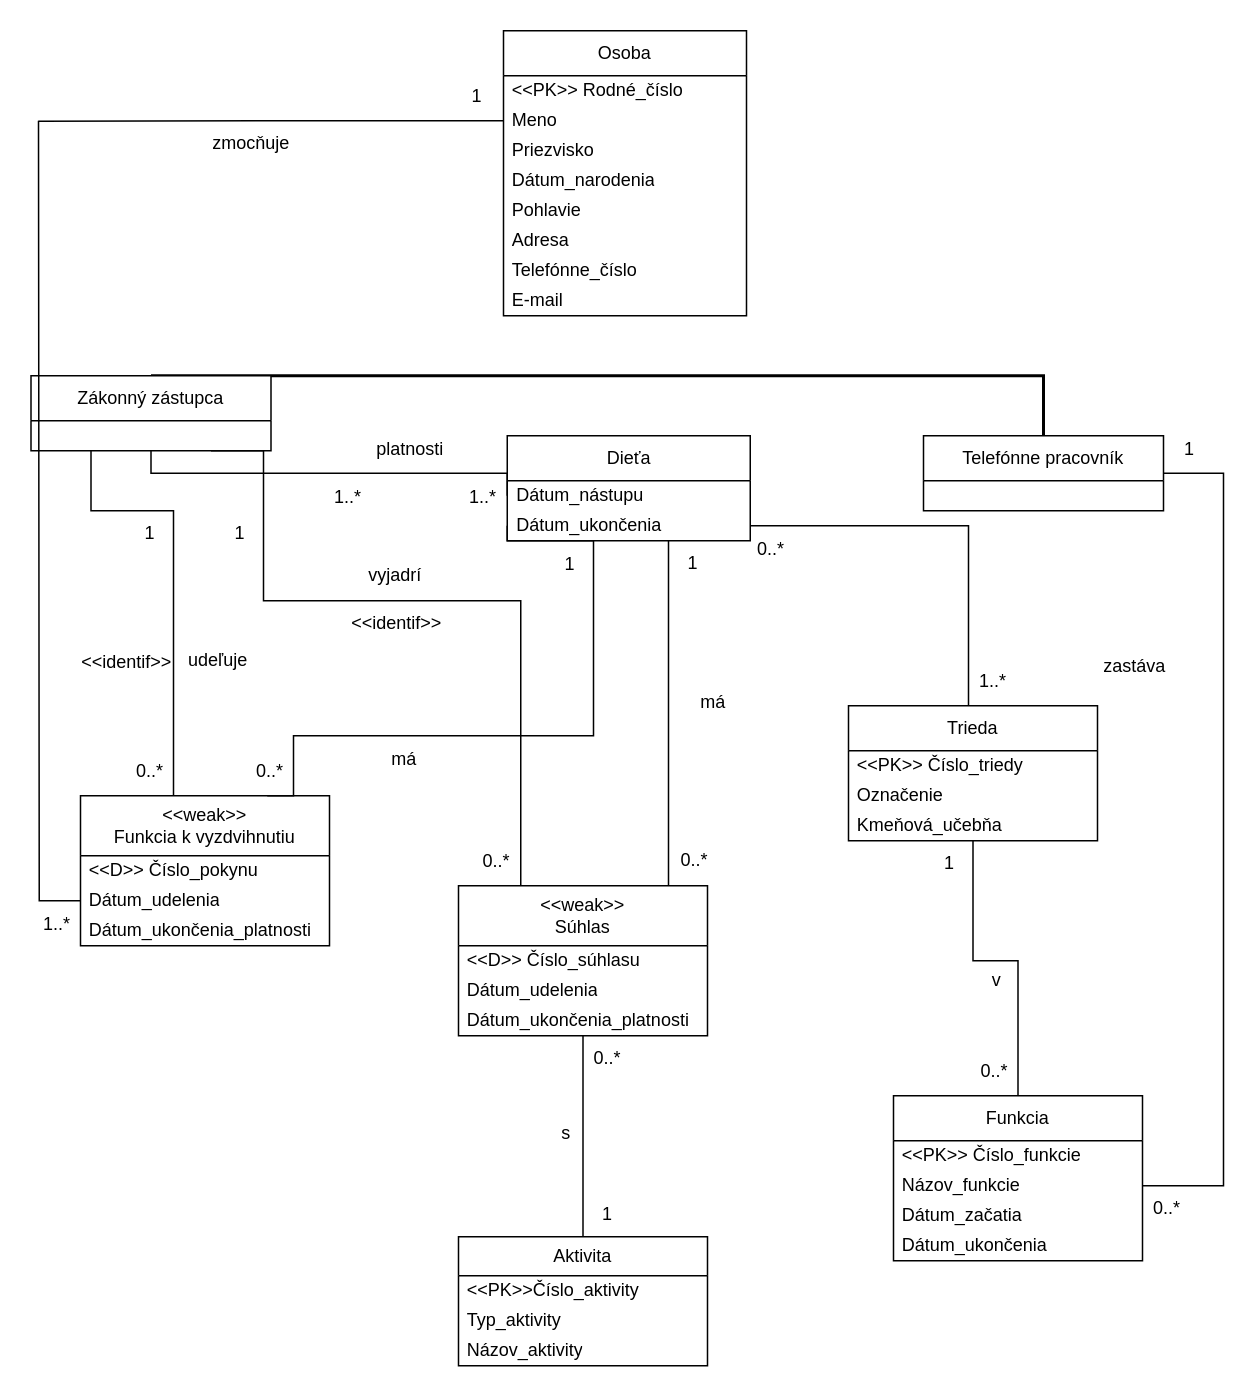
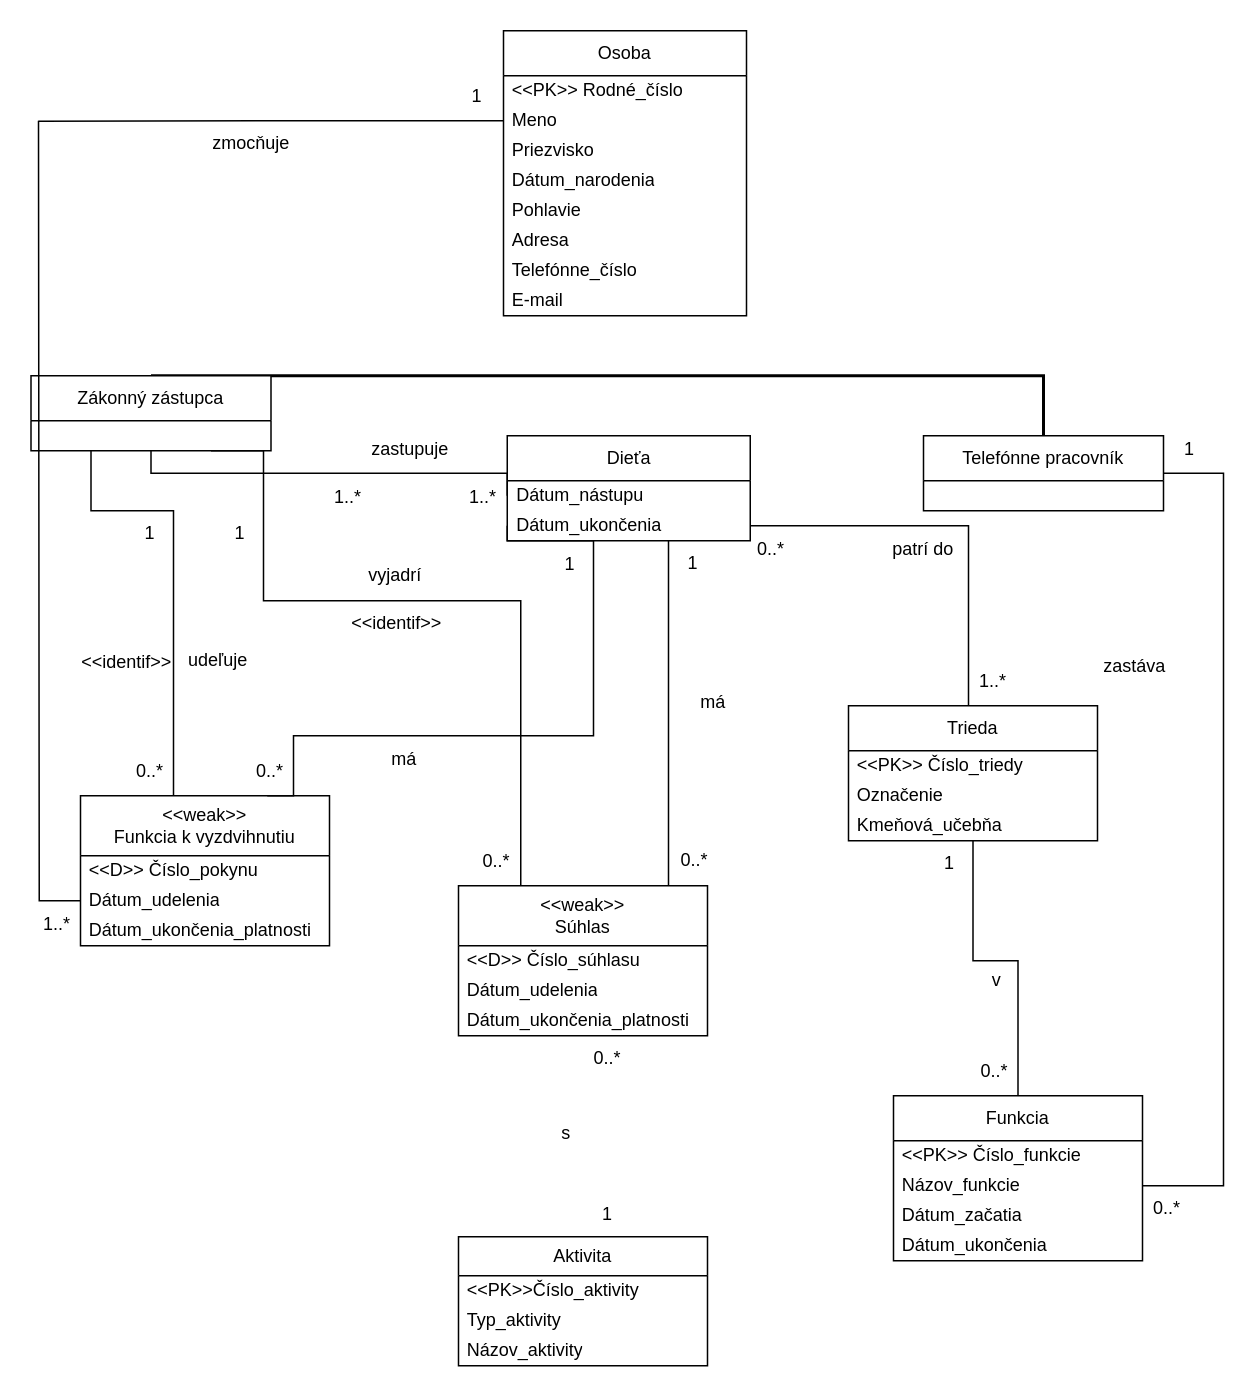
- <mxCell id="57" value="platnosti" style="text;html=1;strokeColor=none;fillColor=none;align=center;verticalAlign=middle;whiteSpace=wrap;rounded=0;" parent="1" vertex="1"><mxGeometry x="243" y="284" width="60" height="30" as="geometry" /></mxCell>
+ <mxCell id="57" value="zastupuje" style="text;html=1;strokeColor=none;fillColor=none;align=center;verticalAlign=middle;whiteSpace=wrap;rounded=0;" parent="1" vertex="1"><mxGeometry x="243" y="284" width="60" height="30" as="geometry" /></mxCell>
+ <mxCell id="60" value="patrí do" style="text;html=1;strokeColor=none;fillColor=none;align=center;verticalAlign=middle;whiteSpace=wrap;rounded=0;" parent="1" vertex="1"><mxGeometry x="585" y="351" width="60" height="30" as="geometry" /></mxCell>
- <mxCell id="33" style="edgeStyle=orthogonalEdgeStyle;rounded=0;orthogonalLoop=1;jettySize=auto;html=1;entryX=0.5;entryY=0;entryDx=0;entryDy=0;endArrow=none;endFill=0;" parent="1" source="34" target="29" edge="1"><mxGeometry relative="1" as="geometry" /></mxCell>
